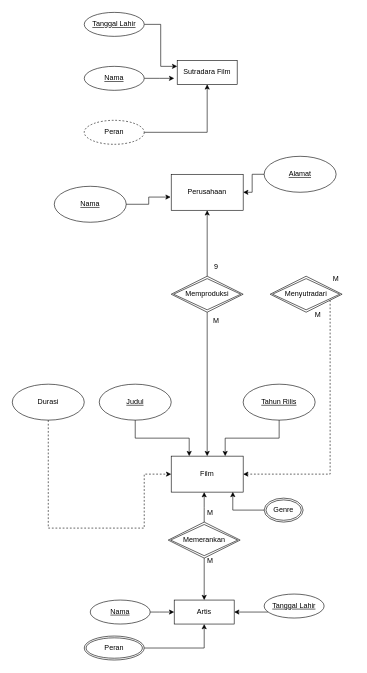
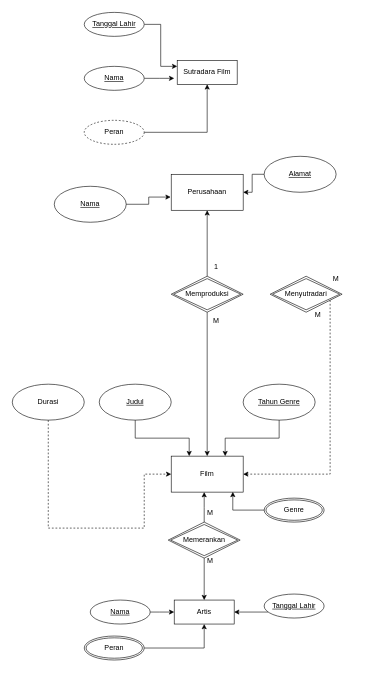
- <mxCell id="42" value="9" style="text;html=1;strokeColor=none;fillColor=none;align=center;verticalAlign=middle;whiteSpace=wrap;rounded=0;" vertex="1" parent="1"><mxGeometry x="330" y="430" width="60" height="30" as="geometry" /></mxCell>
+ <mxCell id="42" value="1" style="text;html=1;strokeColor=none;fillColor=none;align=center;verticalAlign=middle;whiteSpace=wrap;rounded=0;" vertex="1" parent="1"><mxGeometry x="330" y="430" width="60" height="30" as="geometry" /></mxCell>
- <mxCell id="6" value="&lt;u&gt;Tahun Rilis&lt;/u&gt;" style="ellipse;whiteSpace=wrap;html=1;" vertex="1" parent="3"><mxGeometry x="385" width="120" height="60" as="geometry" /></mxCell>
+ <mxCell id="6" value="&lt;u&gt;Tahun Genre&lt;/u&gt;" style="ellipse;whiteSpace=wrap;html=1;" vertex="1" parent="3"><mxGeometry x="385" width="120" height="60" as="geometry" /></mxCell>
- <mxCell id="37" value="Genre" style="ellipse;shape=doubleEllipse;margin=3;whiteSpace=wrap;html=1;align=center;" vertex="1" parent="1"><mxGeometry x="440" y="830" width="65" height="40" as="geometry" /></mxCell>
+ <mxCell id="37" value="Genre" style="ellipse;shape=doubleEllipse;margin=3;whiteSpace=wrap;html=1;align=center;" vertex="1" parent="1"><mxGeometry x="440" y="830" width="100" height="40" as="geometry" /></mxCell>
